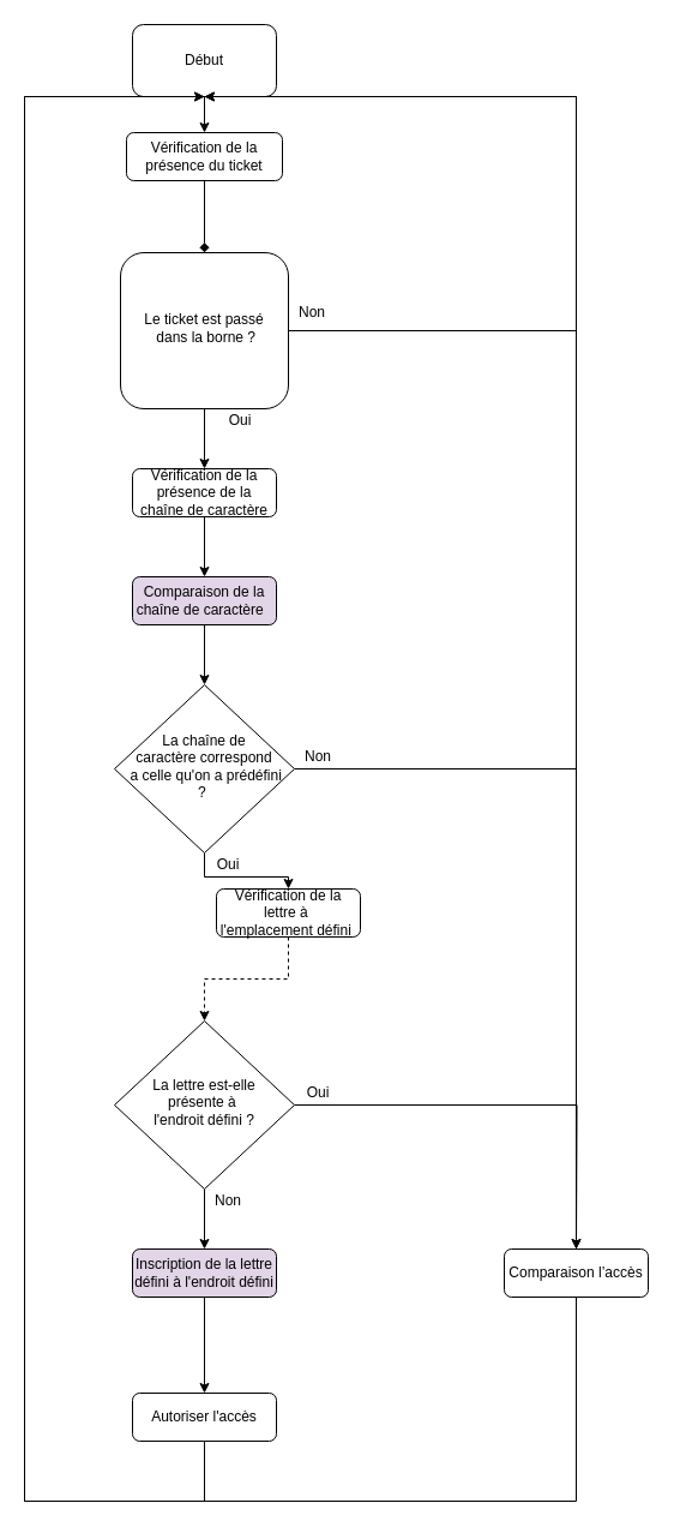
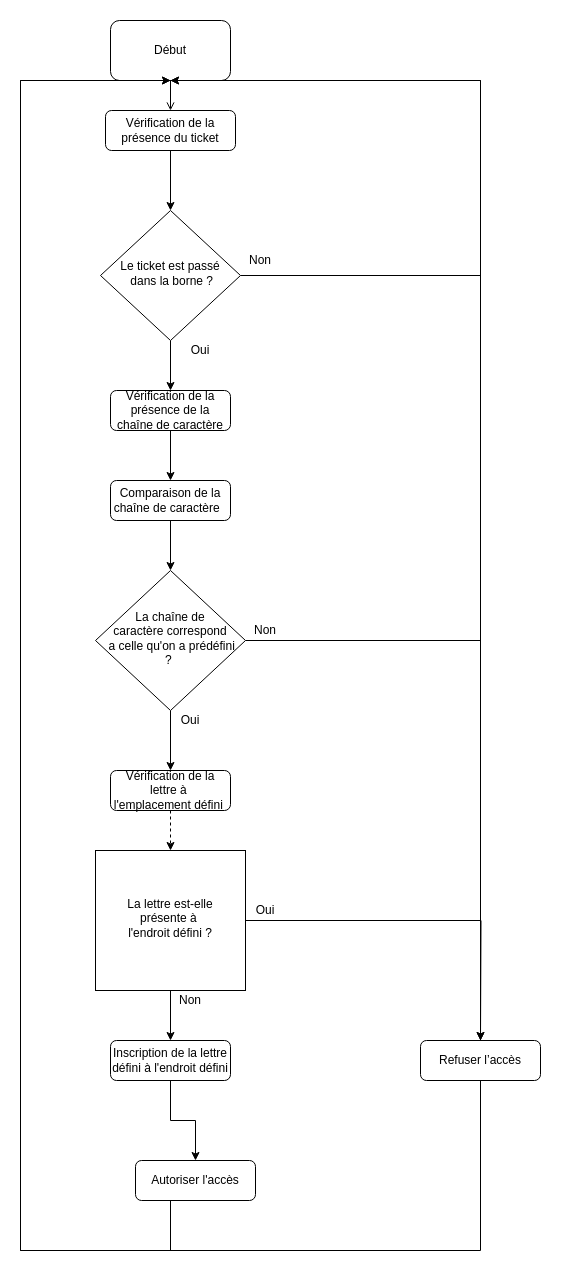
- <mxCell id="2" style="edgeStyle=orthogonalEdgeStyle;rounded=0;orthogonalLoop=1;jettySize=auto;html=1;entryX=0.5;entryY=0;entryDx=0;entryDy=0;" parent="1" source="3" target="10" edge="1"><mxGeometry relative="1" as="geometry" /></mxCell>
+ <mxCell id="2" style="edgeStyle=orthogonalEdgeStyle;rounded=0;orthogonalLoop=1;jettySize=auto;html=1;entryX=0.5;entryY=0;entryDx=0;entryDy=0;endArrow=open;" parent="1" source="3" target="10" edge="1"><mxGeometry relative="1" as="geometry" /></mxCell>
- <mxCell id="9" style="edgeStyle=orthogonalEdgeStyle;rounded=0;orthogonalLoop=1;jettySize=auto;html=1;endArrow=diamond;" parent="1" source="10" target="13" edge="1"><mxGeometry relative="1" as="geometry" /></mxCell>
+ <mxCell id="9" style="edgeStyle=orthogonalEdgeStyle;rounded=0;orthogonalLoop=1;jettySize=auto;html=1;" parent="1" source="10" target="13" edge="1"><mxGeometry relative="1" as="geometry" /></mxCell>
- <mxCell id="13" value="Le ticket est passé&lt;br&gt;&amp;nbsp;dans la borne ?" style="whiteSpace=wrap;html=1;shadow=0;fontFamily=Helvetica;fontSize=12;align=center;strokeWidth=1;spacing=6;spacingTop=-4;rounded=1;" parent="1" vertex="1"><mxGeometry x="100" y="210" width="140" height="130" as="geometry" /></mxCell>
+ <mxCell id="13" value="Le ticket est passé&lt;br&gt;&amp;nbsp;dans la borne ?" style="rhombus;whiteSpace=wrap;html=1;shadow=0;fontFamily=Helvetica;fontSize=12;align=center;strokeWidth=1;spacing=6;spacingTop=-4;" parent="1" vertex="1"><mxGeometry x="100" y="210" width="140" height="130" as="geometry" /></mxCell>
- <mxCell id="20" value="Comparaison de la chaîne de caractère&amp;nbsp;&amp;nbsp;" style="rounded=1;whiteSpace=wrap;html=1;fontSize=12;glass=0;strokeWidth=1;shadow=0;fillColor=#e1d5e7;" vertex="1" parent="1"><mxGeometry x="110" y="480" width="120" height="40" as="geometry" /></mxCell>
+ <mxCell id="20" value="Comparaison de la chaîne de caractère&amp;nbsp;&amp;nbsp;" style="rounded=1;whiteSpace=wrap;html=1;fontSize=12;glass=0;strokeWidth=1;shadow=0;" vertex="1" parent="1"><mxGeometry x="110" y="480" width="120" height="40" as="geometry" /></mxCell>
- <mxCell id="18" value="Vérification de la lettre à&amp;nbsp;&lt;br&gt;l'emplacement défini&amp;nbsp;" style="rounded=1;whiteSpace=wrap;html=1;fontSize=12;glass=0;strokeWidth=1;shadow=0;" parent="1" vertex="1"><mxGeometry x="180" y="740" width="120" height="40" as="geometry" /></mxCell>
+ <mxCell id="18" value="Vérification de la lettre à&amp;nbsp;&lt;br&gt;l'emplacement défini&amp;nbsp;" style="rounded=1;whiteSpace=wrap;html=1;fontSize=12;glass=0;strokeWidth=1;shadow=0;" parent="1" vertex="1"><mxGeometry x="110" y="770" width="120" height="40" as="geometry" /></mxCell>
- <mxCell id="23" value="La lettre est-elle &lt;br&gt;présente à&amp;nbsp;&lt;br&gt;l'endroit défini ?" style="rhombus;whiteSpace=wrap;html=1;shadow=0;fontFamily=Helvetica;fontSize=12;align=center;strokeWidth=1;spacing=6;spacingTop=-4;" vertex="1" parent="1"><mxGeometry x="95" y="850" width="150" height="140" as="geometry" /></mxCell>
+ <mxCell id="23" value="La lettre est-elle &lt;br&gt;présente à&amp;nbsp;&lt;br&gt;l'endroit défini ?" style="whiteSpace=wrap;html=1;shadow=0;fontFamily=Helvetica;fontSize=12;align=center;strokeWidth=1;spacing=6;spacingTop=-4;rounded=0;" vertex="1" parent="1"><mxGeometry x="95" y="850" width="150" height="140" as="geometry" /></mxCell>
- <mxCell id="25" value="Inscription de la lettre défini à l'endroit défini" style="rounded=1;whiteSpace=wrap;html=1;fontSize=12;glass=0;strokeWidth=1;shadow=0;fillColor=#e1d5e7;" vertex="1" parent="1"><mxGeometry x="110" y="1040" width="120" height="40" as="geometry" /></mxCell>
+ <mxCell id="25" value="Inscription de la lettre défini à l'endroit défini" style="rounded=1;whiteSpace=wrap;html=1;fontSize=12;glass=0;strokeWidth=1;shadow=0;" vertex="1" parent="1"><mxGeometry x="110" y="1040" width="120" height="40" as="geometry" /></mxCell>
- <mxCell id="16" value="Comparaison l’accès" style="rounded=1;whiteSpace=wrap;html=1;fontSize=12;glass=0;strokeWidth=1;shadow=0;" parent="1" vertex="1"><mxGeometry x="420" y="1040" width="120" height="40" as="geometry" /></mxCell>
+ <mxCell id="16" value="Refuser l’accès" style="rounded=1;whiteSpace=wrap;html=1;fontSize=12;glass=0;strokeWidth=1;shadow=0;" parent="1" vertex="1"><mxGeometry x="420" y="1040" width="120" height="40" as="geometry" /></mxCell>
- <mxCell id="27" value="Autoriser l'accès" style="rounded=1;whiteSpace=wrap;html=1;fontSize=12;glass=0;strokeWidth=1;shadow=0;" vertex="1" parent="1"><mxGeometry x="110" y="1160" width="120" height="40" as="geometry" /></mxCell>
+ <mxCell id="27" value="Autoriser l'accès" style="rounded=1;whiteSpace=wrap;html=1;fontSize=12;glass=0;strokeWidth=1;shadow=0;" vertex="1" parent="1"><mxGeometry x="135" y="1160" width="120" height="40" as="geometry" /></mxCell>
